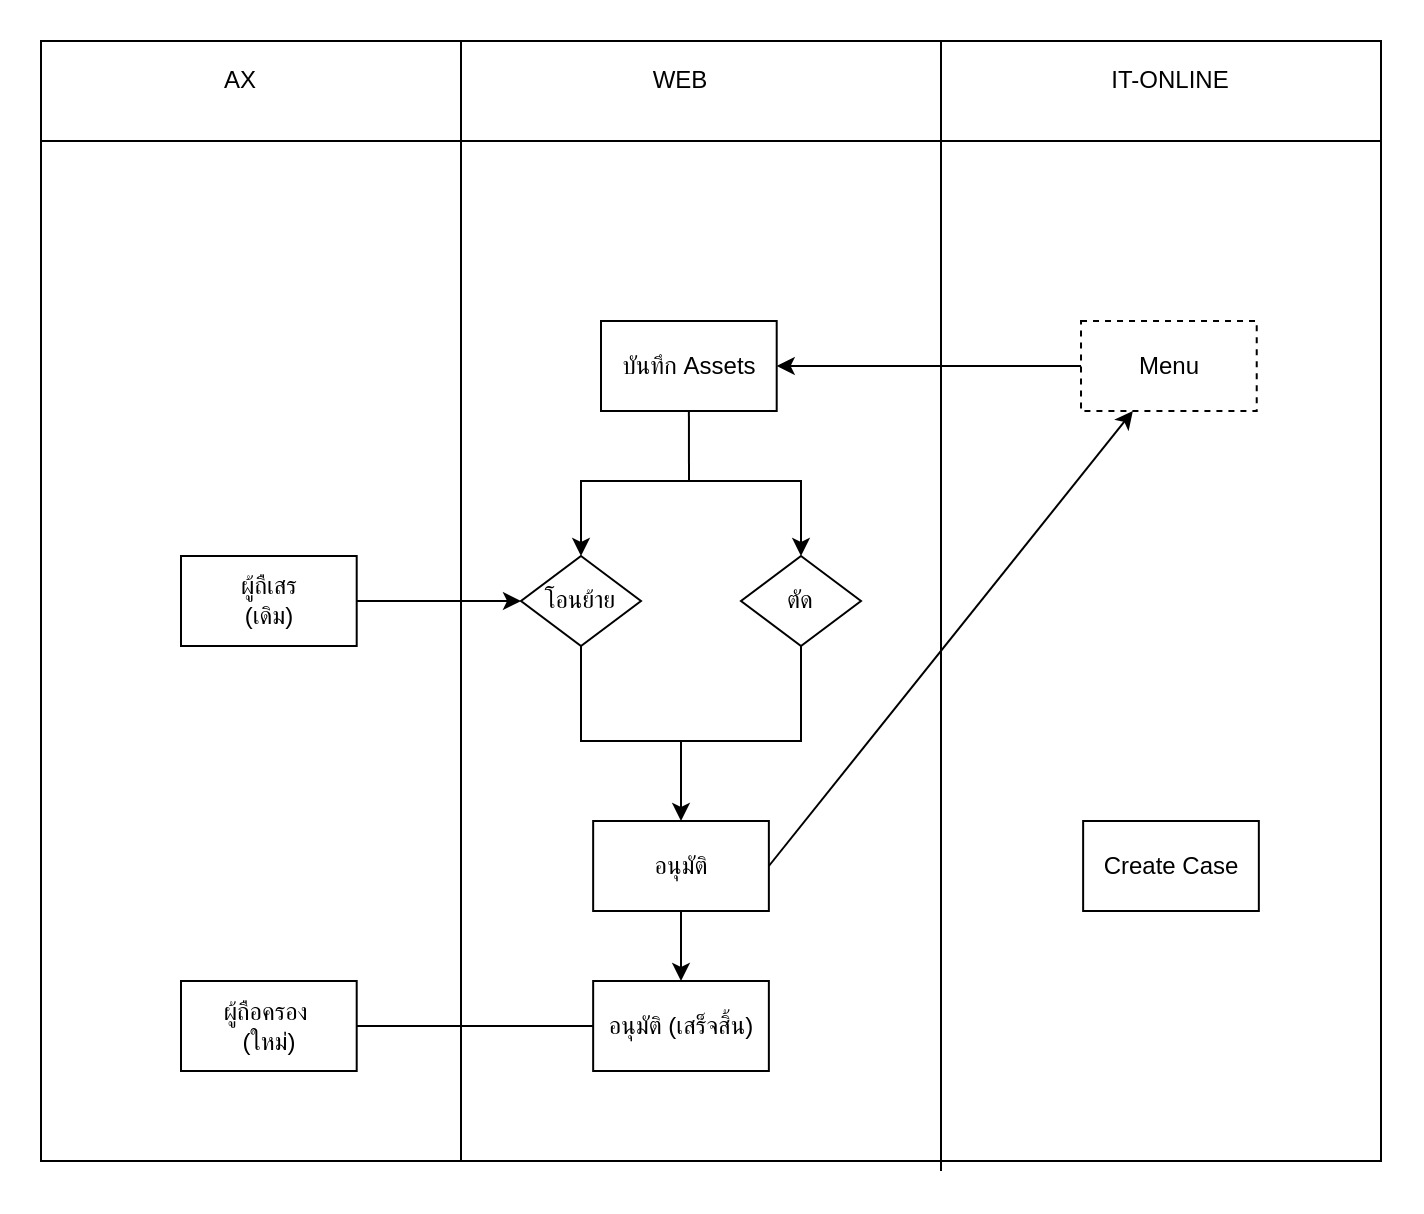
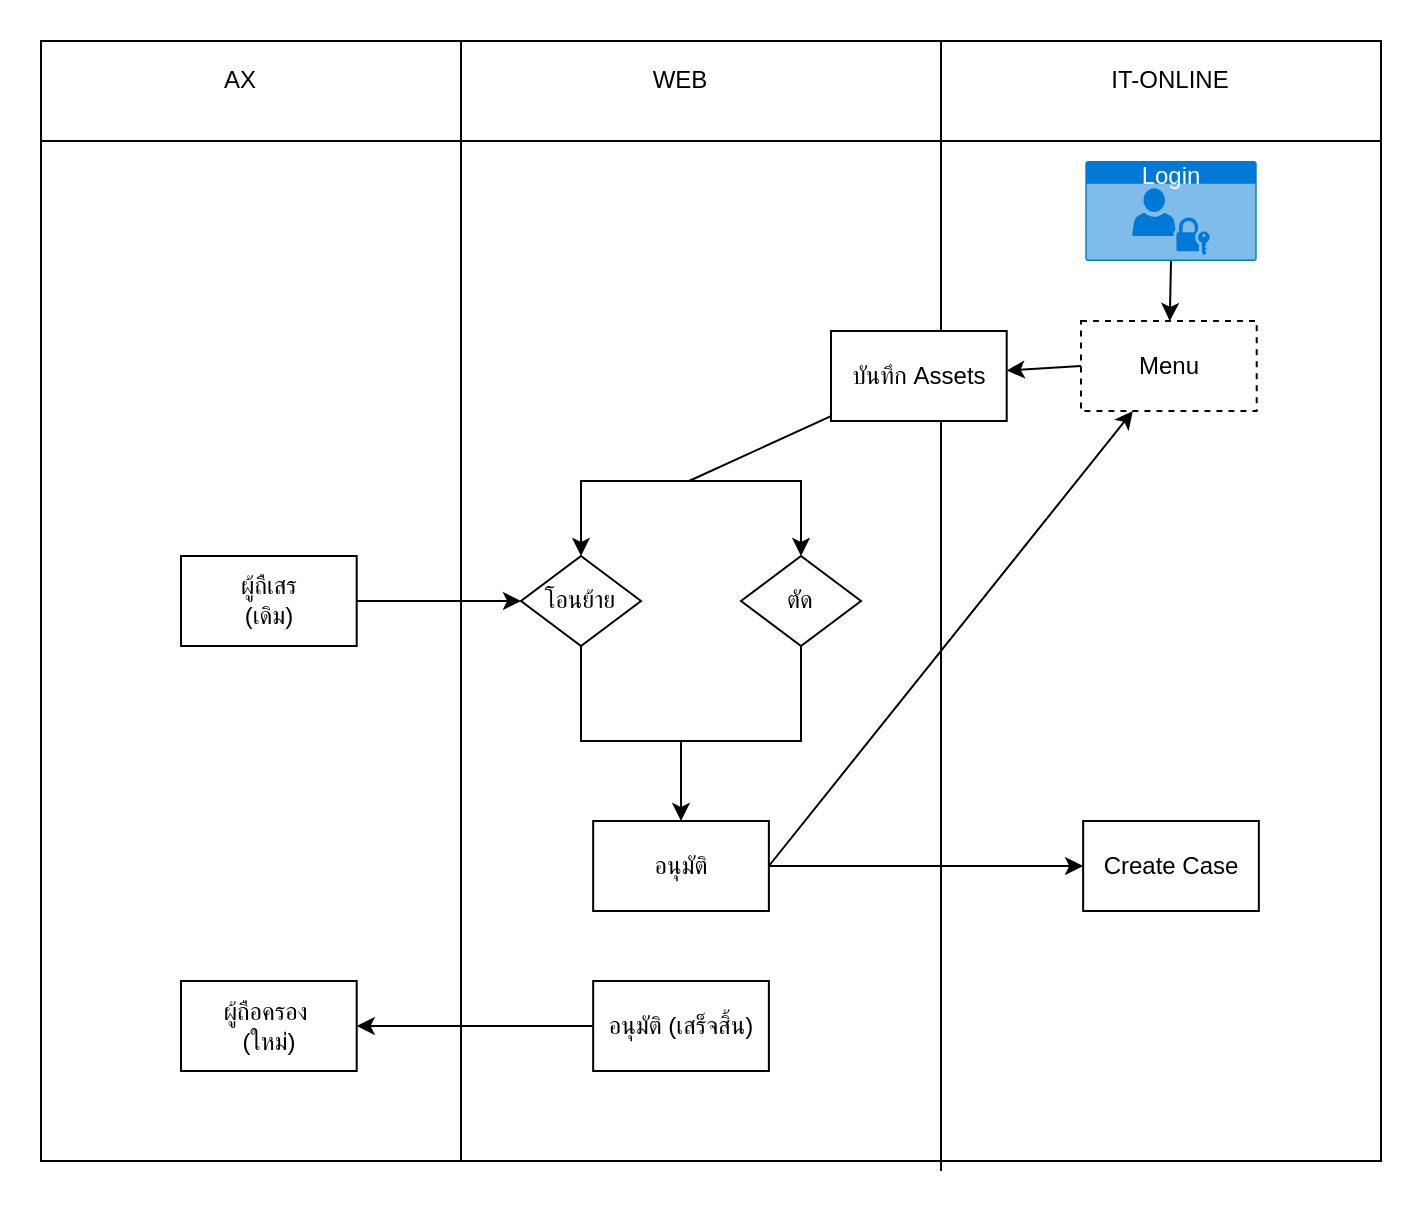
+ <mxCell id="8" value="Login" style="html=1;strokeColor=none;fillColor=#0079D6;labelPosition=center;verticalLabelPosition=middle;verticalAlign=top;align=center;fontSize=12;outlineConnect=0;spacingTop=-6;fontColor=#FFFFFF;shape=mxgraph.sitemap.login;" vertex="1" parent="1"><mxGeometry x="542.15" y="80" width="85.71" height="50" as="geometry" /></mxCell>
+ <mxCell id="7" style="edgeStyle=none;rounded=0;orthogonalLoop=1;jettySize=auto;html=1;exitX=0.5;exitY=1;exitDx=0;exitDy=0;exitPerimeter=0;" edge="1" parent="1" source="8" target="10"><mxGeometry relative="1" as="geometry" /></mxCell>
- <mxCell id="12" value="บันทึก Assets" style="html=1;dashed=0;whitespace=wrap;" vertex="1" parent="1"><mxGeometry x="300" y="160" width="87.85" height="45" as="geometry" /></mxCell>
+ <mxCell id="12" value="บันทึก Assets" style="html=1;dashed=0;whitespace=wrap;" vertex="1" parent="1"><mxGeometry x="415" y="165" width="87.85" height="45" as="geometry" /></mxCell>
- <mxCell id="13" value="" style="edgeStyle=none;rounded=0;orthogonalLoop=1;jettySize=auto;html=1;" edge="1" parent="1" source="16" target="19"><mxGeometry relative="1" as="geometry" /></mxCell>
+ <mxCell id="13" value="" style="edgeStyle=none;rounded=0;orthogonalLoop=1;jettySize=auto;html=1;" edge="1" parent="1" source="16" target="28"><mxGeometry relative="1" as="geometry" /></mxCell>
- <mxCell id="18" style="edgeStyle=none;rounded=0;orthogonalLoop=1;jettySize=auto;html=1;endArrow=none;" edge="1" parent="1" source="19" target="17"><mxGeometry relative="1" as="geometry" /></mxCell>
+ <mxCell id="18" style="edgeStyle=none;rounded=0;orthogonalLoop=1;jettySize=auto;html=1;" edge="1" parent="1" source="19" target="17"><mxGeometry relative="1" as="geometry" /></mxCell>
